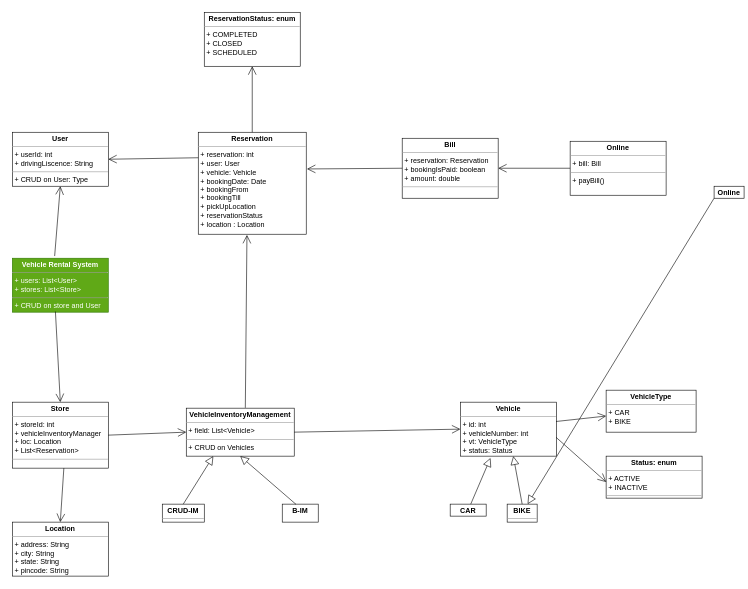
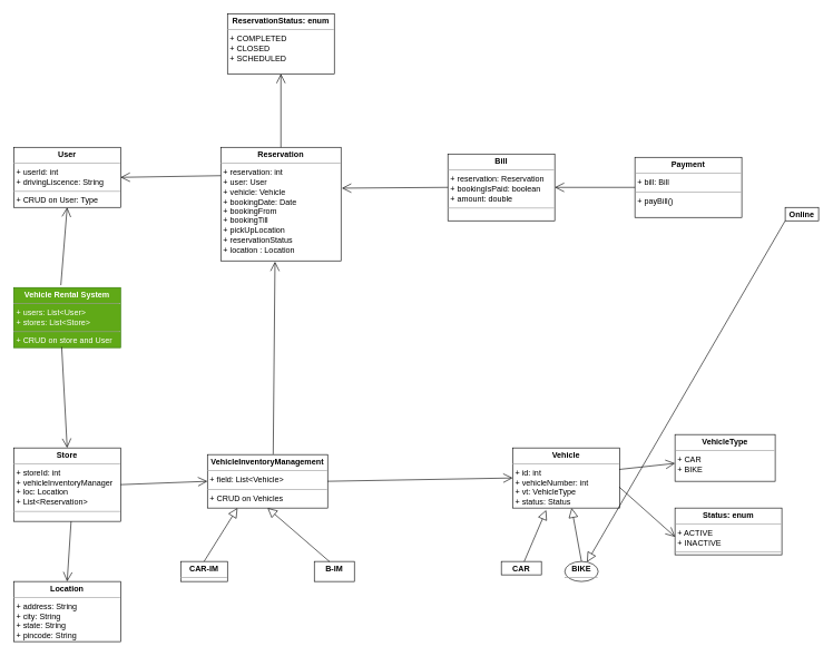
- <mxCell id="17" value="&lt;p style=&quot;margin:0px;margin-top:4px;text-align:center;&quot;&gt;&lt;b&gt;Online&lt;/b&gt;&lt;/p&gt;&lt;hr size=&quot;1&quot;&gt;&lt;p style=&quot;margin:0px;margin-left:4px;&quot;&gt;+ bill: Bill&lt;/p&gt;&lt;hr size=&quot;1&quot;&gt;&lt;p style=&quot;margin:0px;margin-left:4px;&quot;&gt;+ payBill()&lt;/p&gt;" style="verticalAlign=top;align=left;overflow=fill;fontSize=12;fontFamily=Helvetica;html=1;" vertex="1" parent="1"><mxGeometry x="950" y="235" width="160" height="90" as="geometry" /></mxCell>
+ <mxCell id="17" value="&lt;p style=&quot;margin:0px;margin-top:4px;text-align:center;&quot;&gt;&lt;b&gt;Payment&lt;/b&gt;&lt;/p&gt;&lt;hr size=&quot;1&quot;&gt;&lt;p style=&quot;margin:0px;margin-left:4px;&quot;&gt;+ bill: Bill&lt;/p&gt;&lt;hr size=&quot;1&quot;&gt;&lt;p style=&quot;margin:0px;margin-left:4px;&quot;&gt;+ payBill()&lt;/p&gt;" style="verticalAlign=top;align=left;overflow=fill;fontSize=12;fontFamily=Helvetica;html=1;" vertex="1" parent="1"><mxGeometry x="950" y="235" width="160" height="90" as="geometry" /></mxCell>
- <mxCell id="18" value="&lt;p style=&quot;margin:0px;margin-top:4px;text-align:center;&quot;&gt;&lt;b&gt;Online&lt;/b&gt;&lt;/p&gt;" style="verticalAlign=top;align=left;overflow=fill;fontSize=12;fontFamily=Helvetica;html=1;" vertex="1" parent="1"><mxGeometry x="1190" y="310" width="50" height="20" as="geometry" /></mxCell>
+ <mxCell id="18" value="&lt;p style=&quot;margin:0px;margin-top:4px;text-align:center;&quot;&gt;&lt;b&gt;Online&lt;/b&gt;&lt;/p&gt;" style="verticalAlign=top;align=left;overflow=fill;fontSize=12;fontFamily=Helvetica;html=1;" vertex="1" parent="1"><mxGeometry x="1175" y="310" width="50" height="20" as="geometry" /></mxCell>
- <mxCell id="7" value="&lt;p style=&quot;margin:0px;margin-top:4px;text-align:center;&quot;&gt;&lt;b&gt;CRUD-IM&lt;/b&gt;&lt;/p&gt;&lt;hr size=&quot;1&quot;&gt;&lt;p style=&quot;margin:0px;margin-left:4px;&quot;&gt;&lt;/p&gt;&lt;p style=&quot;margin:0px;margin-left:4px;&quot;&gt;&lt;br&gt;&lt;/p&gt;" style="verticalAlign=top;align=left;overflow=fill;fontSize=12;fontFamily=Helvetica;html=1;" vertex="1" parent="1"><mxGeometry x="270" y="840" width="70" height="30" as="geometry" /></mxCell>
+ <mxCell id="7" value="&lt;p style=&quot;margin:0px;margin-top:4px;text-align:center;&quot;&gt;&lt;b&gt;CAR-IM&lt;/b&gt;&lt;/p&gt;&lt;hr size=&quot;1&quot;&gt;&lt;p style=&quot;margin:0px;margin-left:4px;&quot;&gt;&lt;/p&gt;&lt;p style=&quot;margin:0px;margin-left:4px;&quot;&gt;&lt;br&gt;&lt;/p&gt;" style="verticalAlign=top;align=left;overflow=fill;fontSize=12;fontFamily=Helvetica;html=1;" vertex="1" parent="1"><mxGeometry x="270" y="840" width="70" height="30" as="geometry" /></mxCell>
- <mxCell id="9" value="&lt;p style=&quot;margin:0px;margin-top:4px;text-align:center;&quot;&gt;&lt;b&gt;BIKE&lt;/b&gt;&lt;/p&gt;&lt;hr size=&quot;1&quot;&gt;&lt;p style=&quot;margin:0px;margin-left:4px;&quot;&gt;&lt;br&gt;&lt;/p&gt;&lt;hr size=&quot;1&quot;&gt;&lt;p style=&quot;margin:0px;margin-left:4px;&quot;&gt;&lt;br&gt;&lt;/p&gt;" style="verticalAlign=top;align=left;overflow=fill;fontSize=12;fontFamily=Helvetica;html=1;" vertex="1" parent="1"><mxGeometry x="845" y="840" width="50" height="30" as="geometry" /></mxCell>
+ <mxCell id="9" value="&lt;p style=&quot;margin:0px;margin-top:4px;text-align:center;&quot;&gt;&lt;b&gt;BIKE&lt;/b&gt;&lt;/p&gt;&lt;hr size=&quot;1&quot;&gt;&lt;p style=&quot;margin:0px;margin-left:4px;&quot;&gt;&lt;br&gt;&lt;/p&gt;&lt;hr size=&quot;1&quot;&gt;&lt;p style=&quot;margin:0px;margin-left:4px;&quot;&gt;&lt;br&gt;&lt;/p&gt;" style="ellipse;verticalAlign=top;align=left;overflow=fill;fontSize=12;fontFamily=Helvetica;html=1;" vertex="1" parent="1"><mxGeometry x="845" y="840" width="50" height="30" as="geometry" /></mxCell>
